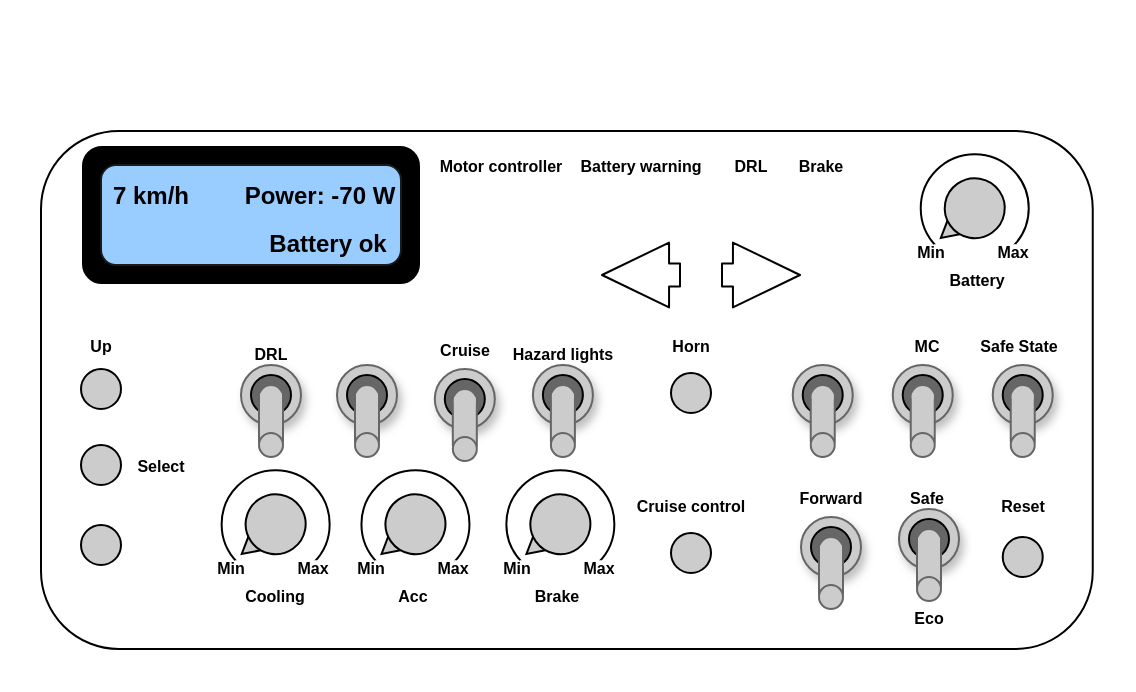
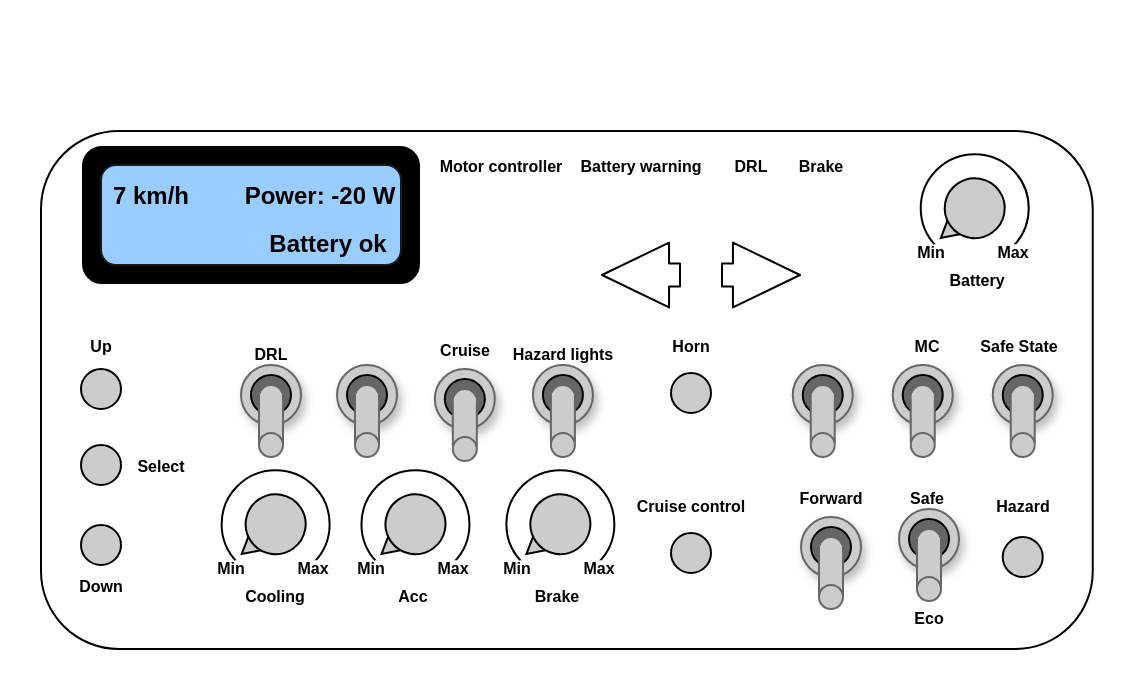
- <mxCell id="15" value="&lt;b&gt;Power: -70 W&lt;/b&gt;" style="text;html=1;strokeColor=none;fillColor=none;align=center;verticalAlign=middle;whiteSpace=wrap;rounded=0;shadow=0;sketch=0;" parent="10" vertex="1"><mxGeometry x="79.95" y="16" width="80" height="20" as="geometry" /></mxCell>
+ <mxCell id="15" value="&lt;b&gt;Power: -20 W&lt;/b&gt;" style="text;html=1;strokeColor=none;fillColor=none;align=center;verticalAlign=middle;whiteSpace=wrap;rounded=0;shadow=0;sketch=0;" parent="10" vertex="1"><mxGeometry x="79.95" y="16" width="80" height="20" as="geometry" /></mxCell>
- <mxCell id="157" value="&lt;b&gt;&lt;font style=&quot;font-size: 8px&quot;&gt;Reset&lt;/font&gt;&lt;/b&gt;" style="text;html=1;align=center;verticalAlign=middle;resizable=0;points=[];autosize=1;" parent="141" vertex="1"><mxGeometry x="99" y="80" width="40" height="20" as="geometry" /></mxCell>
+ <mxCell id="157" value="&lt;b&gt;&lt;font style=&quot;font-size: 8px&quot;&gt;Hazard&lt;/font&gt;&lt;/b&gt;" style="text;html=1;align=center;verticalAlign=middle;resizable=0;points=[];autosize=1;" parent="141" vertex="1"><mxGeometry x="99" y="80" width="40" height="20" as="geometry" /></mxCell>
+ <mxCell id="9" value="&lt;b&gt;&lt;font style=&quot;font-size: 8px&quot;&gt;Down&lt;/font&gt;&lt;/b&gt;" style="text;html=1;align=center;verticalAlign=middle;resizable=0;points=[];autosize=1;" parent="3" vertex="1"><mxGeometry y="120" width="40" height="20" as="geometry" /></mxCell>
